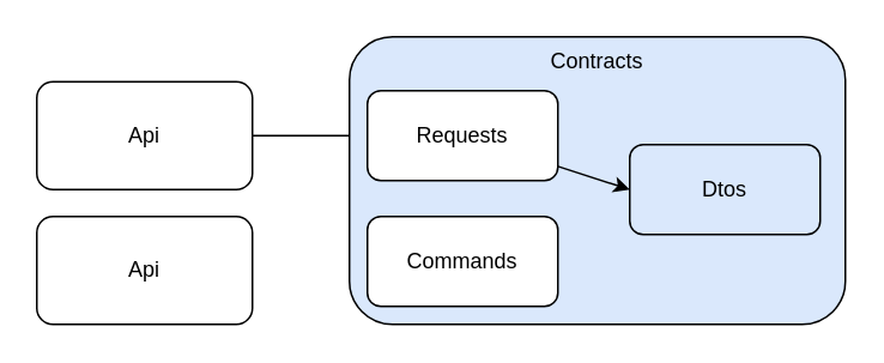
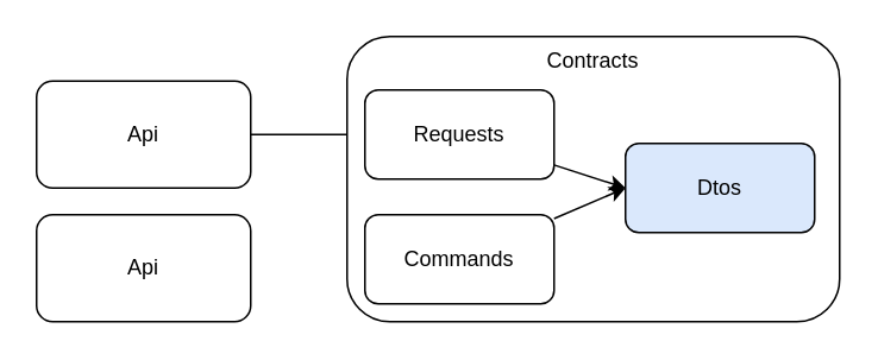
- <mxCell id="4" value="Contracts" style="rounded=1;whiteSpace=wrap;html=1;horizontal=1;verticalAlign=top;fillColor=#dae8fc;" vertex="1" parent="1"><mxGeometry x="194" y="20" width="276" height="160" as="geometry" /></mxCell>
+ <mxCell id="4" value="Contracts" style="rounded=1;whiteSpace=wrap;html=1;horizontal=1;verticalAlign=top;" vertex="1" parent="1"><mxGeometry x="194" y="20" width="276" height="160" as="geometry" /></mxCell>
+ <mxCell id="7" style="edgeStyle=none;html=1;entryX=0;entryY=0.5;entryDx=0;entryDy=0;" edge="1" parent="1" source="8" target="9"><mxGeometry relative="1" as="geometry" /></mxCell>
